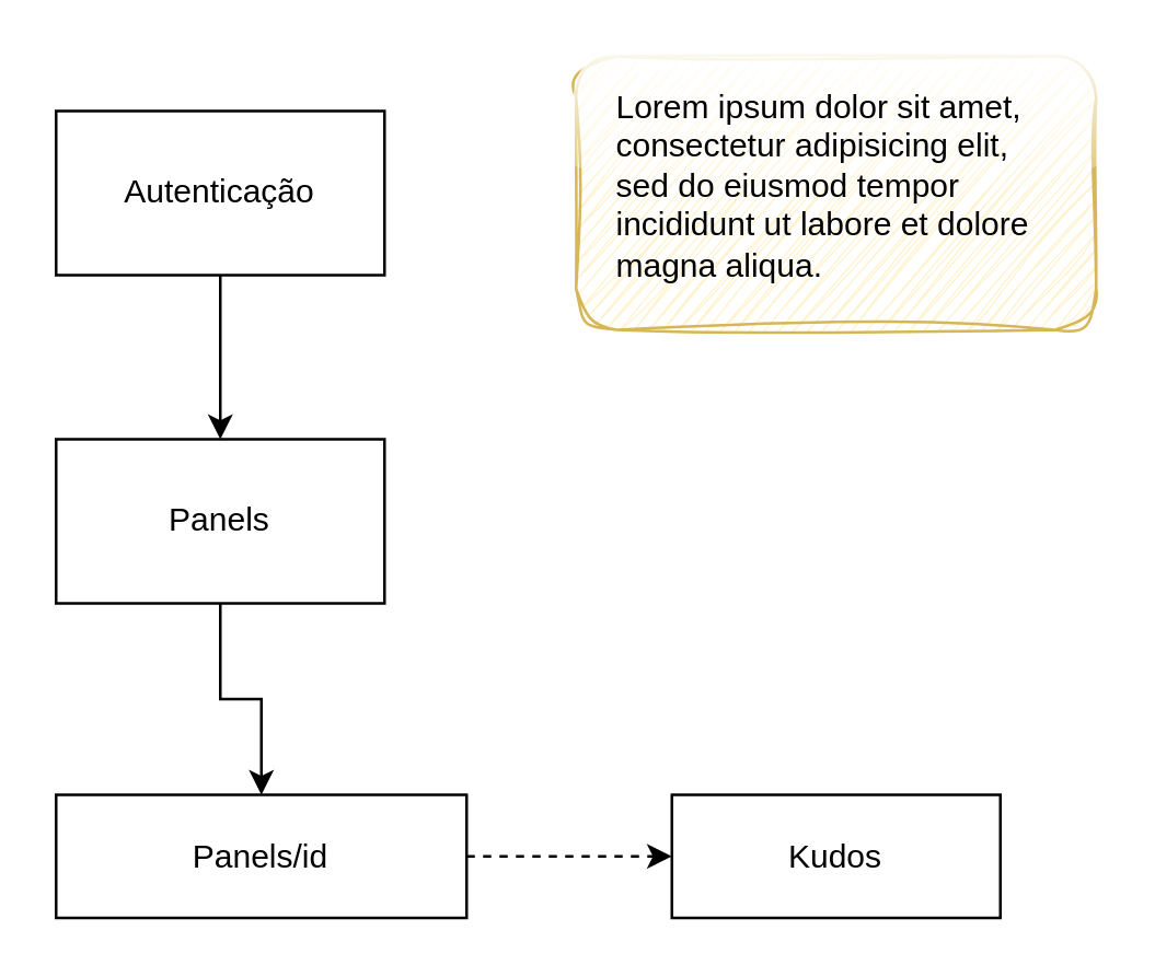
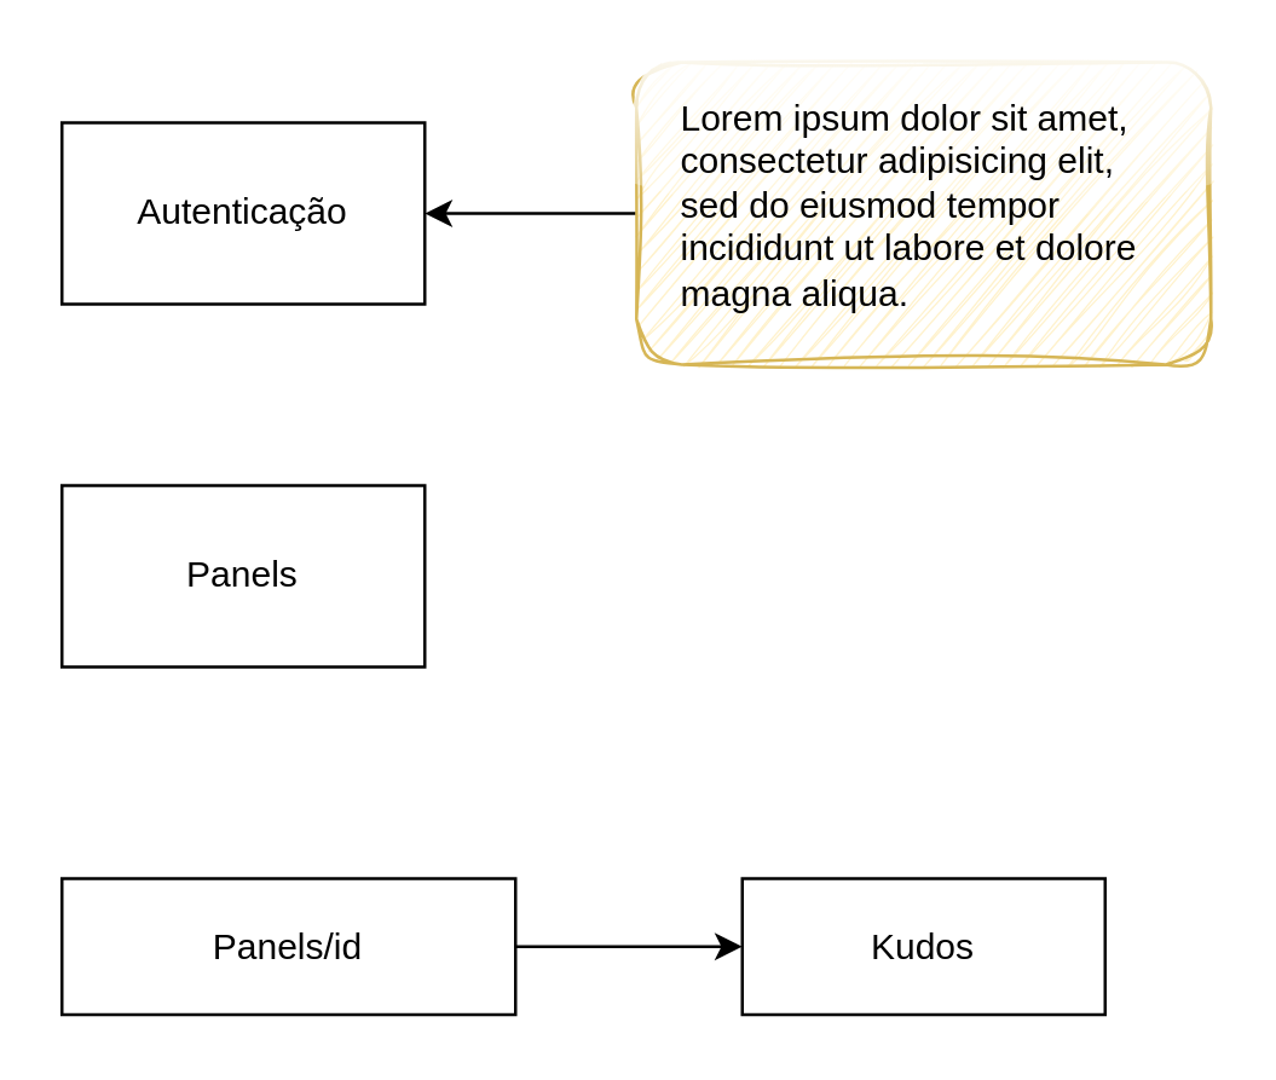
+ <mxCell id="9" style="edgeStyle=orthogonalEdgeStyle;rounded=0;orthogonalLoop=1;jettySize=auto;html=1;entryX=1;entryY=0.5;entryDx=0;entryDy=0;" edge="1" parent="1" source="10" target="3"><mxGeometry relative="1" as="geometry" /></mxCell>
- <mxCell id="2" style="edgeStyle=orthogonalEdgeStyle;rounded=0;orthogonalLoop=1;jettySize=auto;html=1;entryX=0.5;entryY=0;entryDx=0;entryDy=0;" edge="1" parent="1" source="3" target="5"><mxGeometry relative="1" as="geometry" /></mxCell>
- <mxCell id="4" style="edgeStyle=orthogonalEdgeStyle;rounded=0;orthogonalLoop=1;jettySize=auto;html=1;entryX=0.5;entryY=0;entryDx=0;entryDy=0;" edge="1" parent="1" source="5" target="7"><mxGeometry relative="1" as="geometry" /></mxCell>
- <mxCell id="6" style="edgeStyle=orthogonalEdgeStyle;rounded=0;orthogonalLoop=1;jettySize=auto;html=1;entryX=0;entryY=0.5;entryDx=0;entryDy=0;dashed=1;" edge="1" parent="1" source="7" target="8"><mxGeometry relative="1" as="geometry" /></mxCell>
+ <mxCell id="6" style="edgeStyle=orthogonalEdgeStyle;rounded=0;orthogonalLoop=1;jettySize=auto;html=1;entryX=0;entryY=0.5;entryDx=0;entryDy=0;" edge="1" parent="1" source="7" target="8"><mxGeometry relative="1" as="geometry" /></mxCell>
